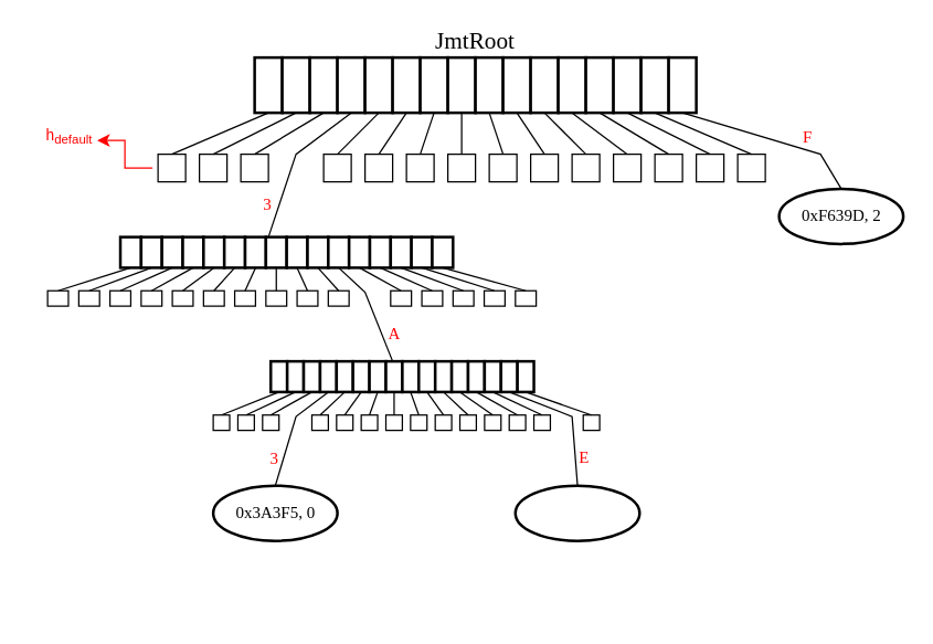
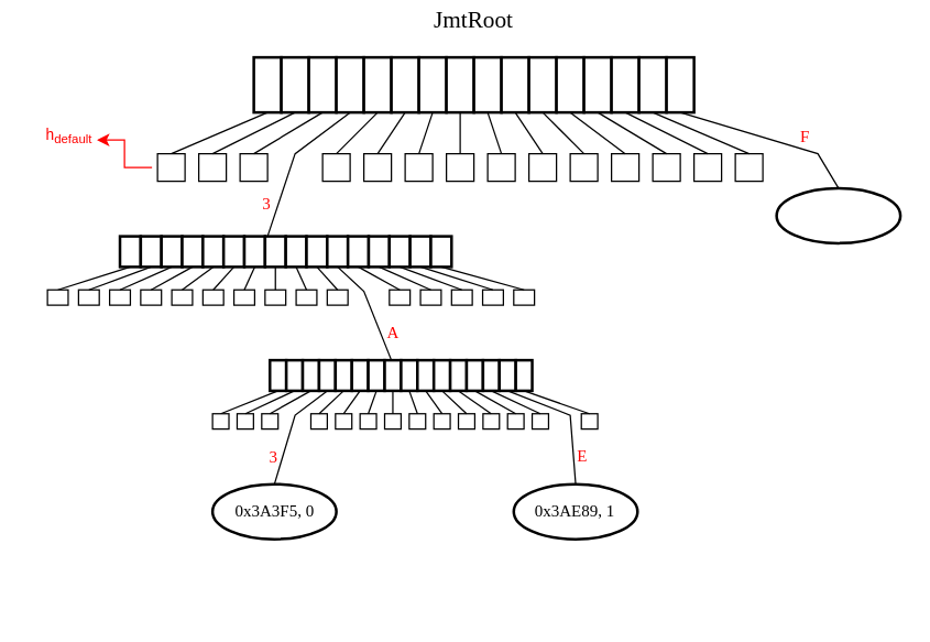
- <mxCell id="2" value="JmtRoot" style="text;html=1;align=center;verticalAlign=middle;whiteSpace=wrap;rounded=0;fontFamily=Times New Roman;fontSize=17;" parent="1" vertex="1"><mxGeometry x="314" y="20" width="60" height="20" as="geometry" /></mxCell>
+ <mxCell id="2" value="JmtRoot" style="text;html=1;align=center;verticalAlign=middle;whiteSpace=wrap;rounded=0;fontFamily=Times New Roman;fontSize=17;" parent="1" vertex="1"><mxGeometry x="314" y="5" width="60" height="20" as="geometry" /></mxCell>
- <mxCell id="106" value="&lt;font face=&quot;Times New Roman&quot;&gt;0x&lt;span style=&quot;&quot;&gt;F63&lt;/span&gt;&lt;span style=&quot;&quot;&gt;9D&lt;/span&gt;, &lt;span style=&quot;&quot;&gt;2&lt;/span&gt;&lt;/font&gt;" style="text;html=1;align=center;verticalAlign=middle;whiteSpace=wrap;rounded=0;labelBackgroundColor=default;" vertex="1" parent="1"><mxGeometry x="571.5" y="141" width="75" height="30" as="geometry" /></mxCell>
+ <mxCell id="104" value="&lt;font face=&quot;Times New Roman&quot;&gt;0x&lt;span style=&quot;&quot;&gt;3AE&lt;/span&gt;&lt;span style=&quot;&quot;&gt;89&lt;/span&gt;, &lt;span style=&quot;&quot;&gt;1&lt;/span&gt;&lt;/font&gt;" style="text;html=1;align=center;verticalAlign=middle;whiteSpace=wrap;rounded=0;labelBackgroundColor=default;" vertex="1" parent="1"><mxGeometry x="380.44" y="356" width="75" height="30" as="geometry" /></mxCell>
